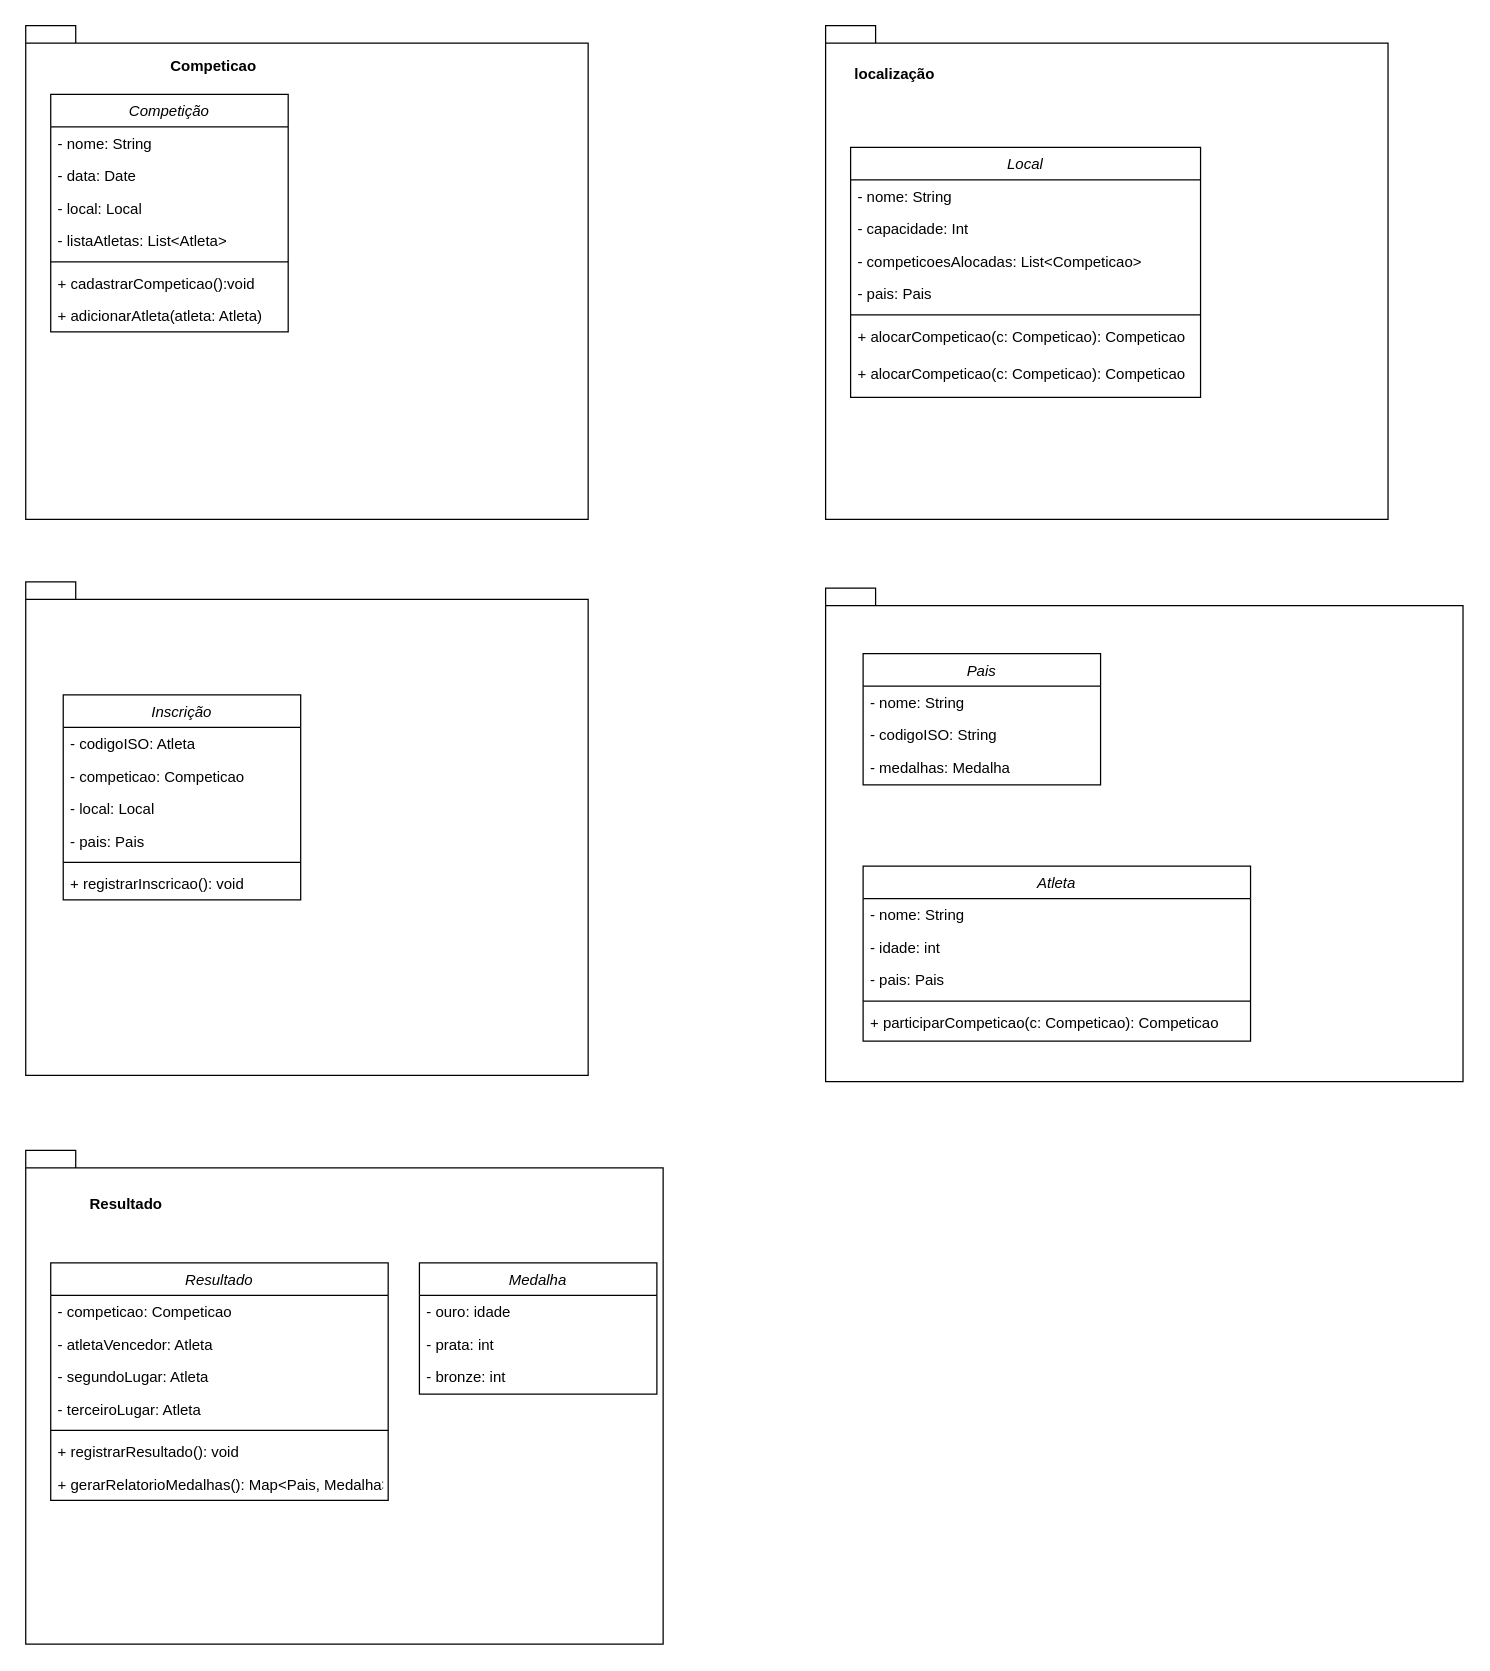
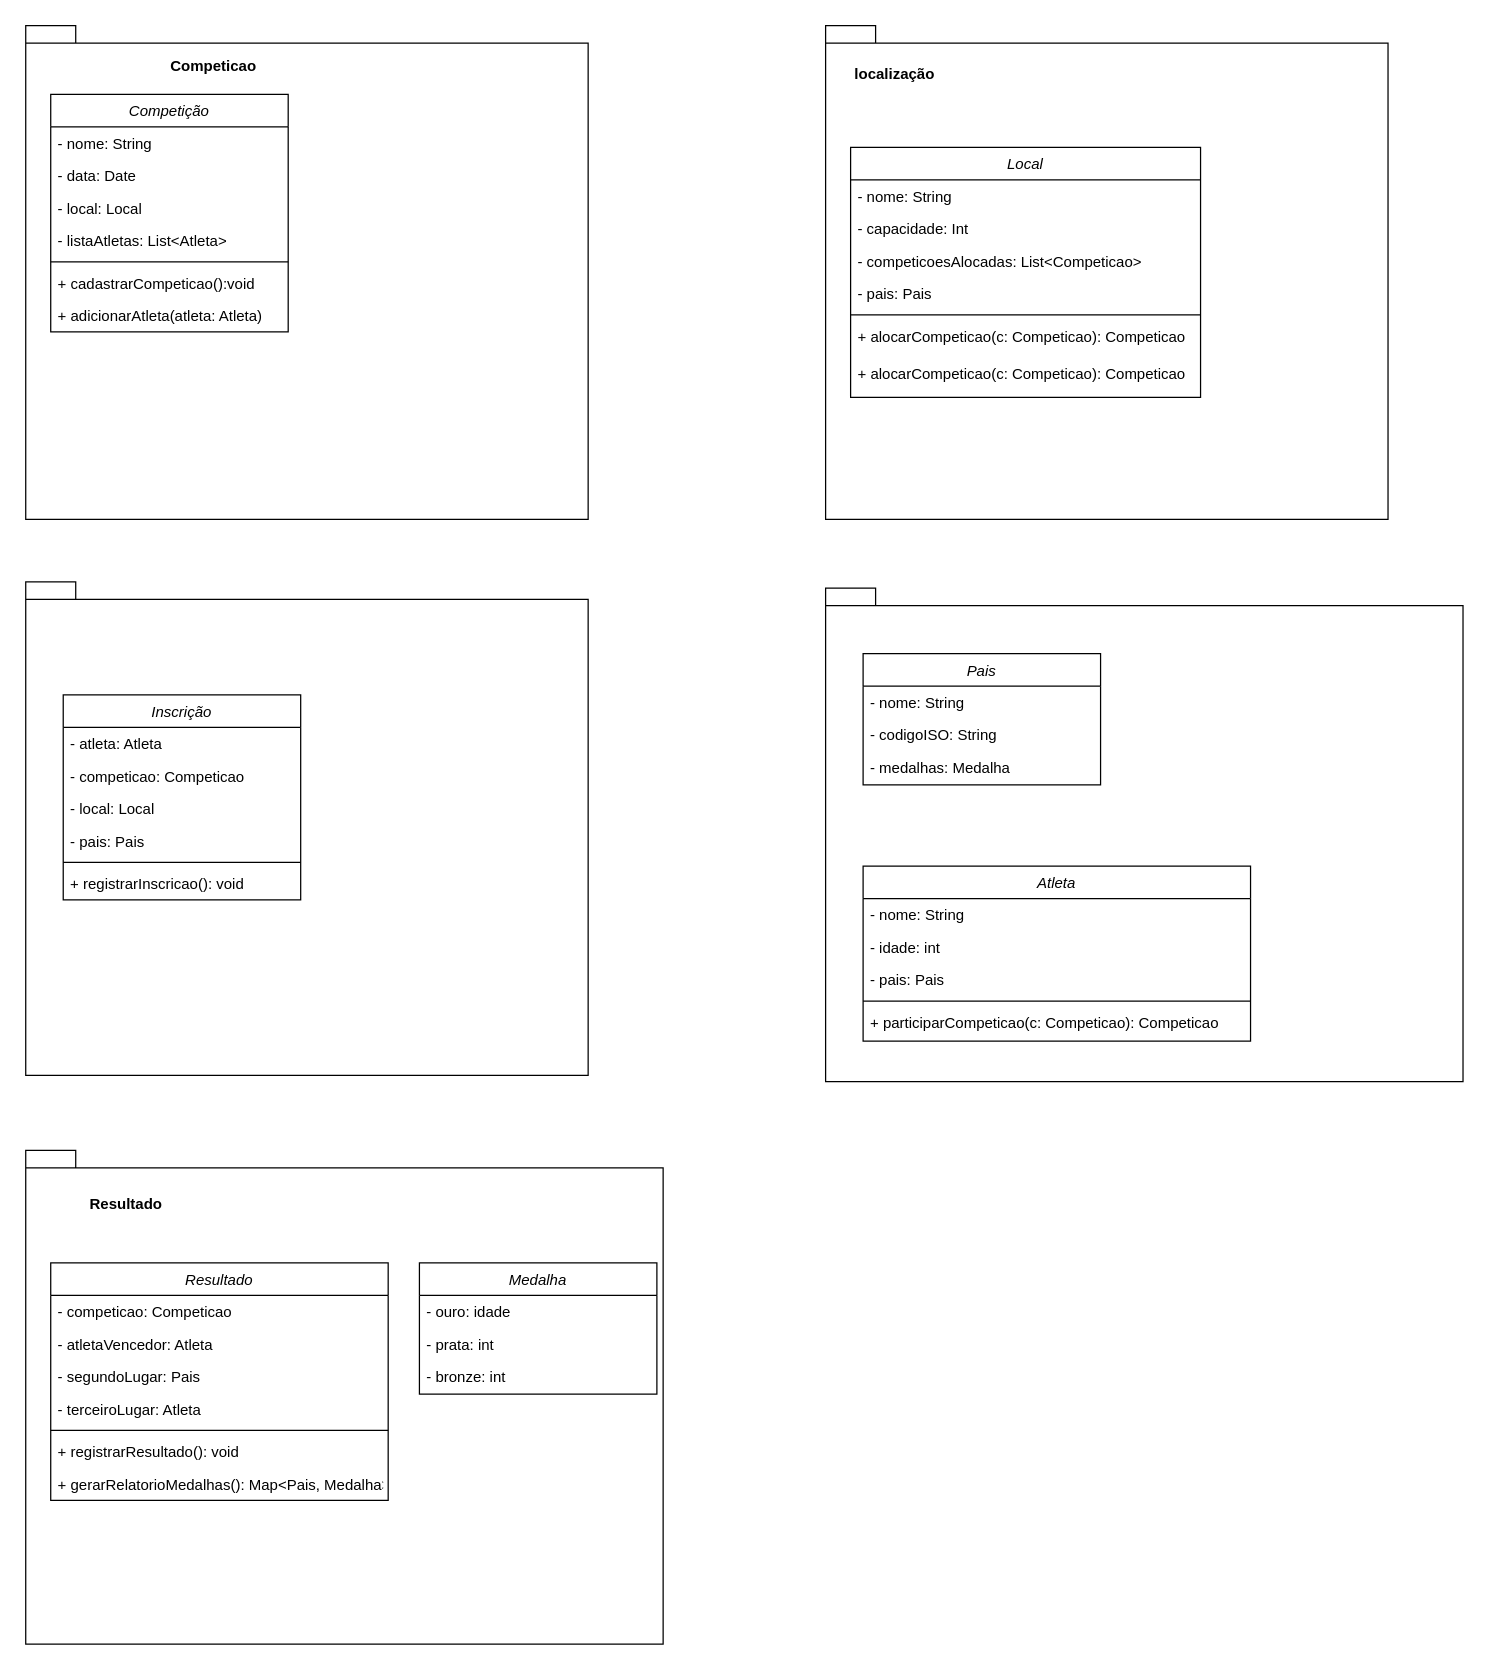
- <mxCell id="16" value="- codigoISO: Atleta" style="text;align=left;verticalAlign=top;spacingLeft=4;spacingRight=4;overflow=hidden;rotatable=0;points=[[0,0.5],[1,0.5]];portConstraint=eastwest;" vertex="1" parent="15"><mxGeometry y="26" width="190" height="26" as="geometry" /></mxCell>
+ <mxCell id="16" value="- atleta: Atleta" style="text;align=left;verticalAlign=top;spacingLeft=4;spacingRight=4;overflow=hidden;rotatable=0;points=[[0,0.5],[1,0.5]];portConstraint=eastwest;" vertex="1" parent="15"><mxGeometry y="26" width="190" height="26" as="geometry" /></mxCell>
- <mxCell id="28" value="- segundoLugar: Atleta" style="text;align=left;verticalAlign=top;spacingLeft=4;spacingRight=4;overflow=hidden;rotatable=0;points=[[0,0.5],[1,0.5]];portConstraint=eastwest;rounded=0;shadow=0;html=0;" vertex="1" parent="25"><mxGeometry y="78" width="270" height="26" as="geometry" /></mxCell>
+ <mxCell id="28" value="- segundoLugar: Pais" style="text;align=left;verticalAlign=top;spacingLeft=4;spacingRight=4;overflow=hidden;rotatable=0;points=[[0,0.5],[1,0.5]];portConstraint=eastwest;rounded=0;shadow=0;html=0;" vertex="1" parent="25"><mxGeometry y="78" width="270" height="26" as="geometry" /></mxCell>
